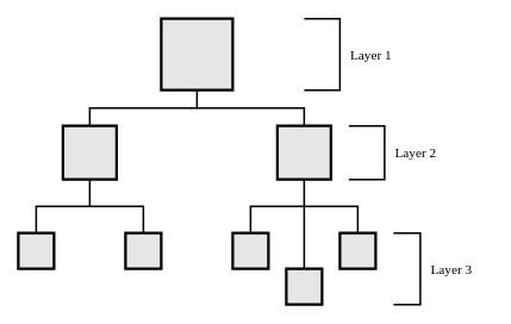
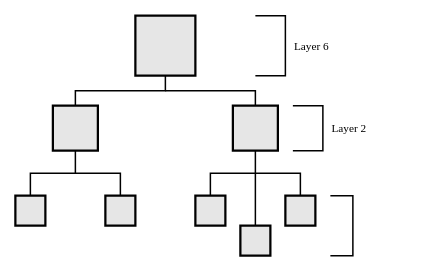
- <mxCell id="19" value="Layer 1&lt;div style=&quot;font-size: 15px;&quot;&gt;&lt;/div&gt;" style="text;strokeColor=none;align=left;fillColor=none;html=1;verticalAlign=middle;whiteSpace=wrap;rounded=0;fontFamily=Ubuntu Mono;fontSize=15;labelBackgroundColor=none;fontColor=#000000;" vertex="1" parent="1"><mxGeometry x="390" y="40" width="70" height="40" as="geometry" /></mxCell>
+ <mxCell id="19" value="Layer 6&lt;div style=&quot;font-size: 15px;&quot;&gt;&lt;/div&gt;" style="text;strokeColor=none;align=left;fillColor=none;html=1;verticalAlign=middle;whiteSpace=wrap;rounded=0;fontFamily=Ubuntu Mono;fontSize=15;labelBackgroundColor=none;fontColor=#000000;" vertex="1" parent="1"><mxGeometry x="390" y="40" width="70" height="40" as="geometry" /></mxCell>
- <mxCell id="21" value="Layer 3&lt;div style=&quot;font-size: 15px;&quot;&gt;&lt;/div&gt;" style="text;strokeColor=none;align=left;fillColor=none;html=1;verticalAlign=middle;whiteSpace=wrap;rounded=0;fontFamily=Ubuntu Mono;fontSize=15;labelBackgroundColor=none;fontColor=#000000;" vertex="1" parent="1"><mxGeometry x="480" y="280" width="70" height="40" as="geometry" /></mxCell>
